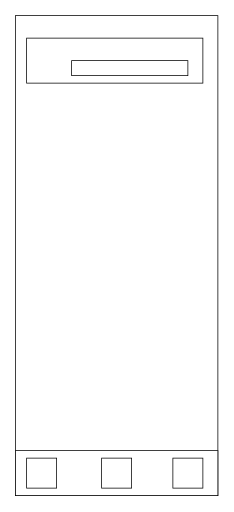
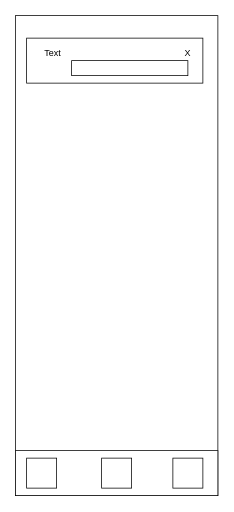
+ <mxCell id="4" value="Text" style="text;html=1;strokeColor=none;fillColor=none;align=center;verticalAlign=middle;whiteSpace=wrap;rounded=0;" vertex="1" parent="1"><mxGeometry x="50" y="60" width="40" height="20" as="geometry" /></mxCell>
+ <mxCell id="9" value="X" style="text;html=1;strokeColor=none;fillColor=none;align=center;verticalAlign=middle;whiteSpace=wrap;rounded=0;" vertex="1" parent="1"><mxGeometry x="230" y="60" width="40" height="20" as="geometry" /></mxCell>
